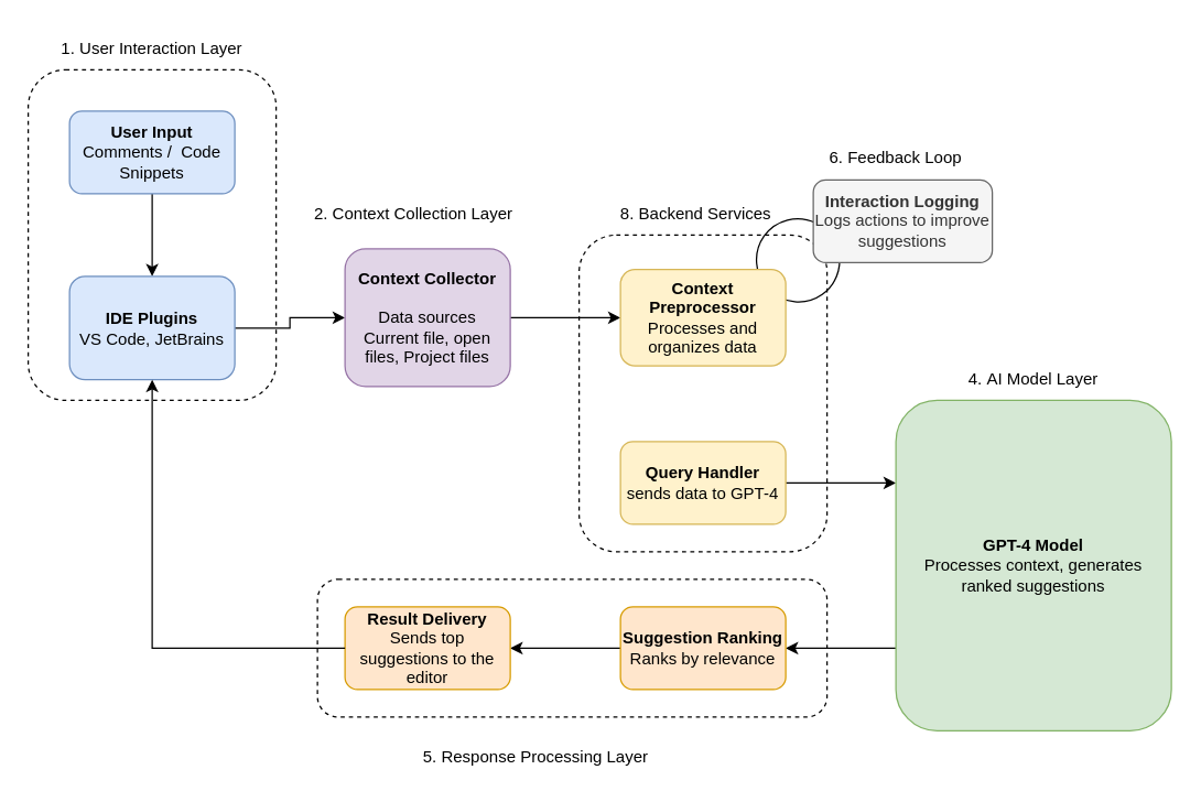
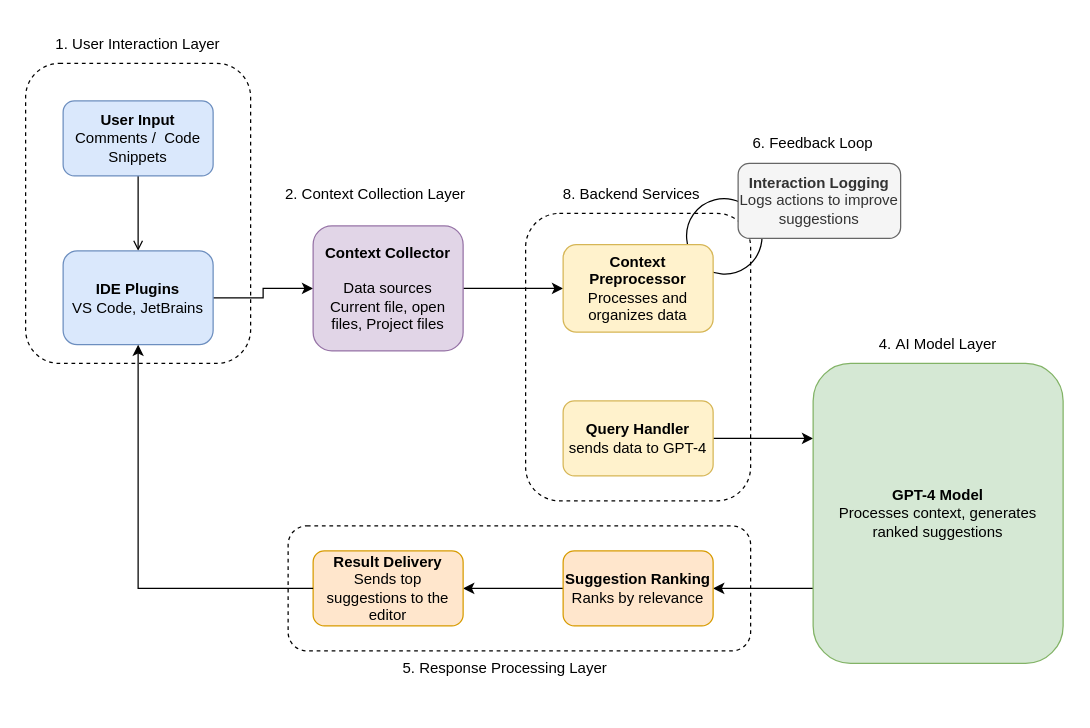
- <mxCell id="5" value="" style="edgeStyle=orthogonalEdgeStyle;rounded=0;orthogonalLoop=1;jettySize=auto;html=1;" edge="1" parent="1" source="6" target="8"><mxGeometry relative="1" as="geometry" /></mxCell>
+ <mxCell id="5" value="" style="edgeStyle=orthogonalEdgeStyle;rounded=0;orthogonalLoop=1;jettySize=auto;html=1;endArrow=open;" edge="1" parent="1" source="6" target="8"><mxGeometry relative="1" as="geometry" /></mxCell>
- <mxCell id="26" value="5. Response Processing Layer" style="text;whiteSpace=wrap;html=1;fontFamily=Helvetica;fontSize=12;fontColor=default;" vertex="1" parent="1"><mxGeometry x="305" y="535" width="180" height="40" as="geometry" /></mxCell>
+ <mxCell id="26" value="5. Response Processing Layer" style="text;whiteSpace=wrap;html=1;fontFamily=Helvetica;fontSize=12;fontColor=default;" vertex="1" parent="1"><mxGeometry x="320" y="520" width="180" height="40" as="geometry" /></mxCell>
